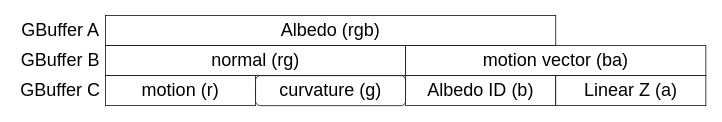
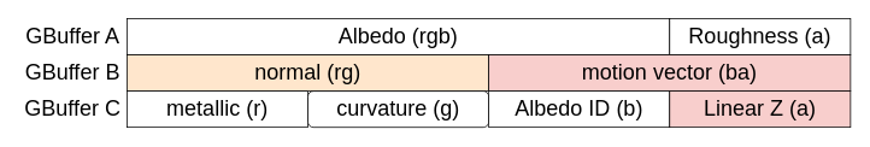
+ <mxCell id="3" value="&lt;font style=&quot;font-size: 24px;&quot;&gt;Roughness (a)&lt;/font&gt;" style="rounded=0;whiteSpace=wrap;html=1;" vertex="1" parent="1"><mxGeometry x="740" y="20" width="200" height="40" as="geometry" /></mxCell>
- <mxCell id="4" value="&lt;font style=&quot;font-size: 24px;&quot;&gt;normal (rg)&lt;/font&gt;" style="rounded=0;whiteSpace=wrap;html=1;" vertex="1" parent="1"><mxGeometry x="140" y="60" width="400" height="40" as="geometry" /></mxCell>
+ <mxCell id="4" value="&lt;font style=&quot;font-size: 24px;&quot;&gt;normal (rg)&lt;/font&gt;" style="rounded=0;whiteSpace=wrap;html=1;fillColor=#ffe6cc;" vertex="1" parent="1"><mxGeometry x="140" y="60" width="400" height="40" as="geometry" /></mxCell>
- <mxCell id="5" value="&lt;font style=&quot;font-size: 24px;&quot;&gt;motion vector (ba)&lt;/font&gt;" style="rounded=0;whiteSpace=wrap;html=1;" vertex="1" parent="1"><mxGeometry x="540" y="60" width="400" height="40" as="geometry" /></mxCell>
+ <mxCell id="5" value="&lt;font style=&quot;font-size: 24px;&quot;&gt;motion vector (ba)&lt;/font&gt;" style="rounded=0;whiteSpace=wrap;html=1;fillColor=#f8cecc;" vertex="1" parent="1"><mxGeometry x="540" y="60" width="400" height="40" as="geometry" /></mxCell>
- <mxCell id="6" value="&lt;font style=&quot;font-size: 24px;&quot;&gt;motion (r)&lt;/font&gt;" style="rounded=0;whiteSpace=wrap;html=1;" vertex="1" parent="1"><mxGeometry x="140" y="100" width="200" height="40" as="geometry" /></mxCell>
+ <mxCell id="6" value="&lt;font style=&quot;font-size: 24px;&quot;&gt;metallic (r)&lt;/font&gt;" style="rounded=0;whiteSpace=wrap;html=1;" vertex="1" parent="1"><mxGeometry x="140" y="100" width="200" height="40" as="geometry" /></mxCell>
- <mxCell id="9" value="&lt;font style=&quot;font-size: 24px;&quot;&gt;Linear Z (a)&lt;/font&gt;" style="rounded=0;whiteSpace=wrap;html=1;" vertex="1" parent="1"><mxGeometry x="740" y="100" width="200" height="40" as="geometry" /></mxCell>
+ <mxCell id="9" value="&lt;font style=&quot;font-size: 24px;&quot;&gt;Linear Z (a)&lt;/font&gt;" style="rounded=0;whiteSpace=wrap;html=1;fillColor=#f8cecc;" vertex="1" parent="1"><mxGeometry x="740" y="100" width="200" height="40" as="geometry" /></mxCell>
